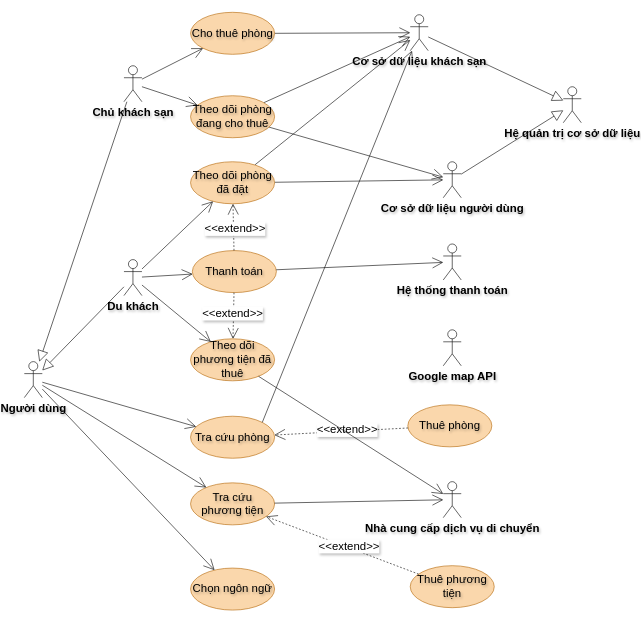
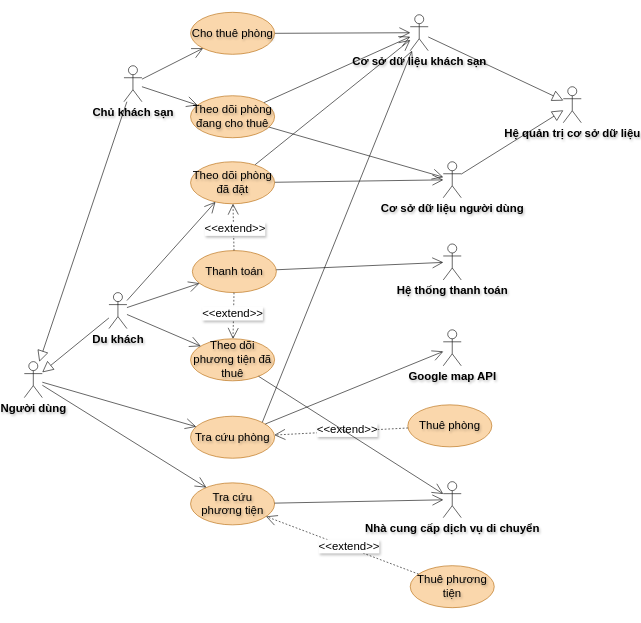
- <mxCell id="4" value="Du khách" style="shape=umlActor;verticalLabelPosition=bottom;verticalAlign=top;html=1;outlineConnect=0;fontSize=19;fontStyle=1;textShadow=1;" parent="1" vertex="1"><mxGeometry x="186" y="432" width="30" height="60" as="geometry" /></mxCell>
+ <mxCell id="4" value="Du khách" style="shape=umlActor;verticalLabelPosition=bottom;verticalAlign=top;html=1;outlineConnect=0;fontSize=19;fontStyle=1;textShadow=1;" parent="1" vertex="1"><mxGeometry x="161" y="487" width="30" height="60" as="geometry" /></mxCell>
+ <mxCell id="48" style="edgeStyle=none;rounded=0;orthogonalLoop=1;jettySize=auto;html=1;endArrow=open;startFill=0;fontSize=19;textShadow=1;endSize=16;endFill=0;" edge="1" parent="1" source="8" target="44"><mxGeometry relative="1" as="geometry"><mxPoint x="467" y="333" as="sourcePoint" /><mxPoint x="748" y="329" as="targetPoint" /></mxGeometry></mxCell>
- <mxCell id="18" style="edgeStyle=none;rounded=0;orthogonalLoop=1;jettySize=auto;html=1;endArrow=open;endFill=0;endSize=16;startFill=0;fontSize=19;textShadow=1;" parent="1" source="3" target="7" edge="1"><mxGeometry relative="1" as="geometry"><mxPoint x="230" y="544" as="sourcePoint" /><mxPoint x="391" y="462" as="targetPoint" /></mxGeometry></mxCell>
- <mxCell id="7" value="Chọn ngôn ngữ" style="ellipse;whiteSpace=wrap;html=1;fontSize=19;fillColor=#fad7ac;strokeColor=#b46504;textShadow=1;" parent="1" vertex="1"><mxGeometry x="297" y="946" width="140" height="70" as="geometry" /></mxCell>
